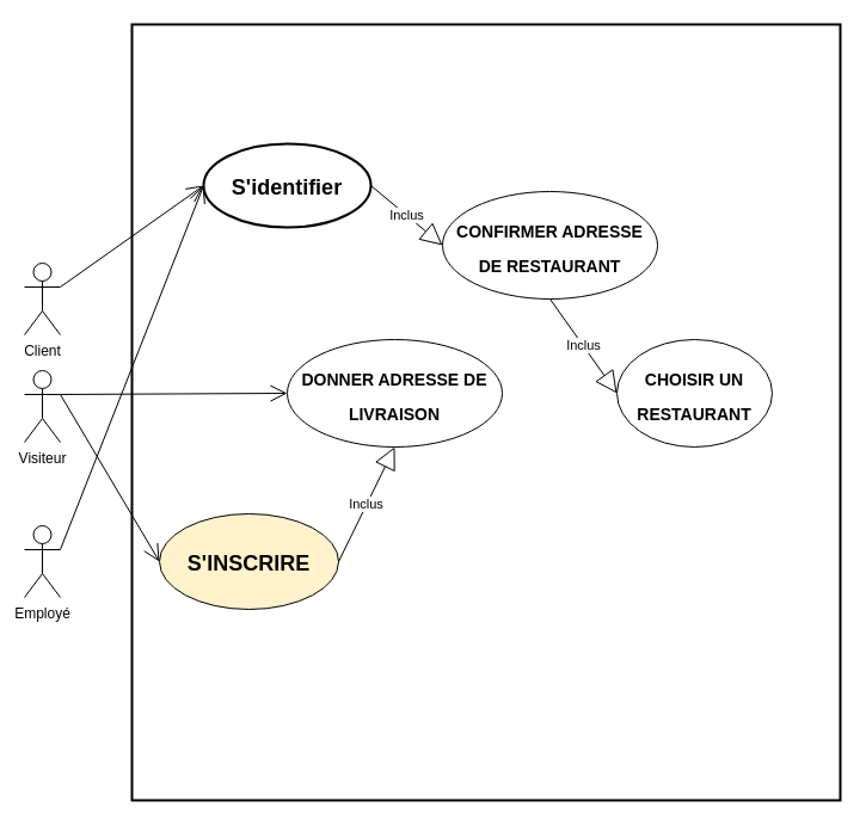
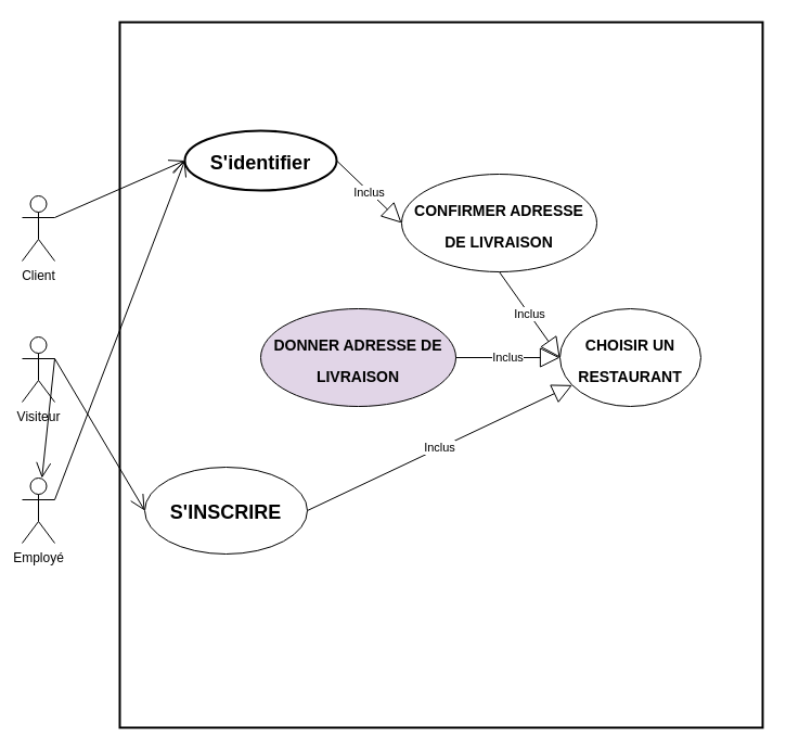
- <mxCell id="3" value="&lt;h1&gt;&lt;font style=&quot;font-size: 18px&quot;&gt;S'identifier&lt;/font&gt;&lt;/h1&gt;" style="ellipse;whiteSpace=wrap;html=1;strokeWidth=2;" vertex="1" parent="1"><mxGeometry x="170" y="120" width="140" height="70" as="geometry" /></mxCell>
+ <mxCell id="3" value="&lt;h1&gt;&lt;font style=&quot;font-size: 18px&quot;&gt;S'identifier&lt;/font&gt;&lt;/h1&gt;" style="ellipse;whiteSpace=wrap;html=1;strokeWidth=2;" vertex="1" parent="1"><mxGeometry x="170" y="120" width="140" height="55" as="geometry" /></mxCell>
- <mxCell id="16" value="&lt;h1&gt;&lt;font style=&quot;font-size: 14px&quot;&gt;CONFIRMER ADRESSE DE RESTAURANT&lt;/font&gt;&lt;/h1&gt;" style="ellipse;whiteSpace=wrap;html=1;" vertex="1" parent="1"><mxGeometry x="370" y="160" width="180" height="90" as="geometry" /></mxCell>
+ <mxCell id="16" value="&lt;h1&gt;&lt;font style=&quot;font-size: 14px&quot;&gt;CONFIRMER ADRESSE DE LIVRAISON&lt;/font&gt;&lt;/h1&gt;" style="ellipse;whiteSpace=wrap;html=1;" vertex="1" parent="1"><mxGeometry x="370" y="160" width="180" height="90" as="geometry" /></mxCell>
- <mxCell id="8" value="Client" style="shape=umlActor;verticalLabelPosition=bottom;verticalAlign=top;html=1;" vertex="1" parent="1"><mxGeometry x="20" y="220" width="30" height="60" as="geometry" /></mxCell>
+ <mxCell id="8" value="Client" style="shape=umlActor;verticalLabelPosition=bottom;verticalAlign=top;html=1;" vertex="1" parent="1"><mxGeometry x="20" y="180" width="30" height="60" as="geometry" /></mxCell>
- <mxCell id="15" value="" style="endArrow=open;endFill=1;endSize=12;html=1;entryX=0;entryY=0.5;entryDx=0;entryDy=0;exitX=1;exitY=0.333;exitDx=0;exitDy=0;exitPerimeter=0;" edge="1" parent="1" source="7" target="4"><mxGeometry width="160" relative="1" as="geometry"><mxPoint x="80" y="300" as="sourcePoint" /><mxPoint x="180" y="530" as="targetPoint" /></mxGeometry></mxCell>
+ <mxCell id="15" value="" style="endArrow=open;endFill=1;endSize=12;html=1;exitX=1;exitY=0.333;exitDx=0;exitDy=0;exitPerimeter=0;" edge="1" parent="1" source="7" target="9"><mxGeometry width="160" relative="1" as="geometry"><mxPoint x="80" y="300" as="sourcePoint" /><mxPoint x="180" y="530" as="targetPoint" /></mxGeometry></mxCell>
- <mxCell id="4" value="&lt;h1&gt;&lt;font style=&quot;font-size: 14px&quot;&gt;DONNER ADRESSE DE LIVRAISON&lt;/font&gt;&lt;/h1&gt;" style="ellipse;whiteSpace=wrap;html=1;" vertex="1" parent="1"><mxGeometry x="240" y="284" width="180" height="90" as="geometry" /></mxCell>
+ <mxCell id="4" value="&lt;h1&gt;&lt;font style=&quot;font-size: 14px&quot;&gt;DONNER ADRESSE DE LIVRAISON&lt;/font&gt;&lt;/h1&gt;" style="ellipse;whiteSpace=wrap;html=1;fillColor=#e1d5e7;" vertex="1" parent="1"><mxGeometry x="240" y="284" width="180" height="90" as="geometry" /></mxCell>
+ <mxCell id="13" value="Inclus" style="endArrow=block;endSize=16;endFill=0;html=1;entryX=0;entryY=0.5;entryDx=0;entryDy=0;exitX=1;exitY=0.5;exitDx=0;exitDy=0;" edge="1" parent="1" source="4" target="6"><mxGeometry width="160" relative="1" as="geometry"><mxPoint x="350" y="330" as="sourcePoint" /><mxPoint x="500" y="300" as="targetPoint" /></mxGeometry></mxCell>
- <mxCell id="18" value="Inclus" style="endArrow=block;endSize=16;endFill=0;html=1;exitX=1;exitY=0.5;exitDx=0;exitDy=0;entryX=0.5;entryY=1;entryDx=0;entryDy=0;" edge="1" parent="1" source="5" target="4"><mxGeometry width="160" relative="1" as="geometry"><mxPoint x="483" y="210" as="sourcePoint" /><mxPoint x="470" y="340" as="targetPoint" /></mxGeometry></mxCell>
+ <mxCell id="18" value="Inclus" style="endArrow=block;endSize=16;endFill=0;html=1;exitX=1;exitY=0.5;exitDx=0;exitDy=0;" edge="1" parent="1" source="5" target="6"><mxGeometry width="160" relative="1" as="geometry"><mxPoint x="483" y="210" as="sourcePoint" /><mxPoint x="470" y="340" as="targetPoint" /></mxGeometry></mxCell>
- <mxCell id="5" value="&lt;h1&gt;&lt;font style=&quot;font-size: 18px&quot;&gt;S'INSCRIRE&lt;/font&gt;&lt;/h1&gt;" style="ellipse;whiteSpace=wrap;html=1;fillColor=#fff2cc;" vertex="1" parent="1"><mxGeometry x="133" y="430" width="150" height="80" as="geometry" /></mxCell>
+ <mxCell id="5" value="&lt;h1&gt;&lt;font style=&quot;font-size: 18px&quot;&gt;S'INSCRIRE&lt;/font&gt;&lt;/h1&gt;" style="ellipse;whiteSpace=wrap;html=1;" vertex="1" parent="1"><mxGeometry x="133" y="430" width="150" height="80" as="geometry" /></mxCell>
